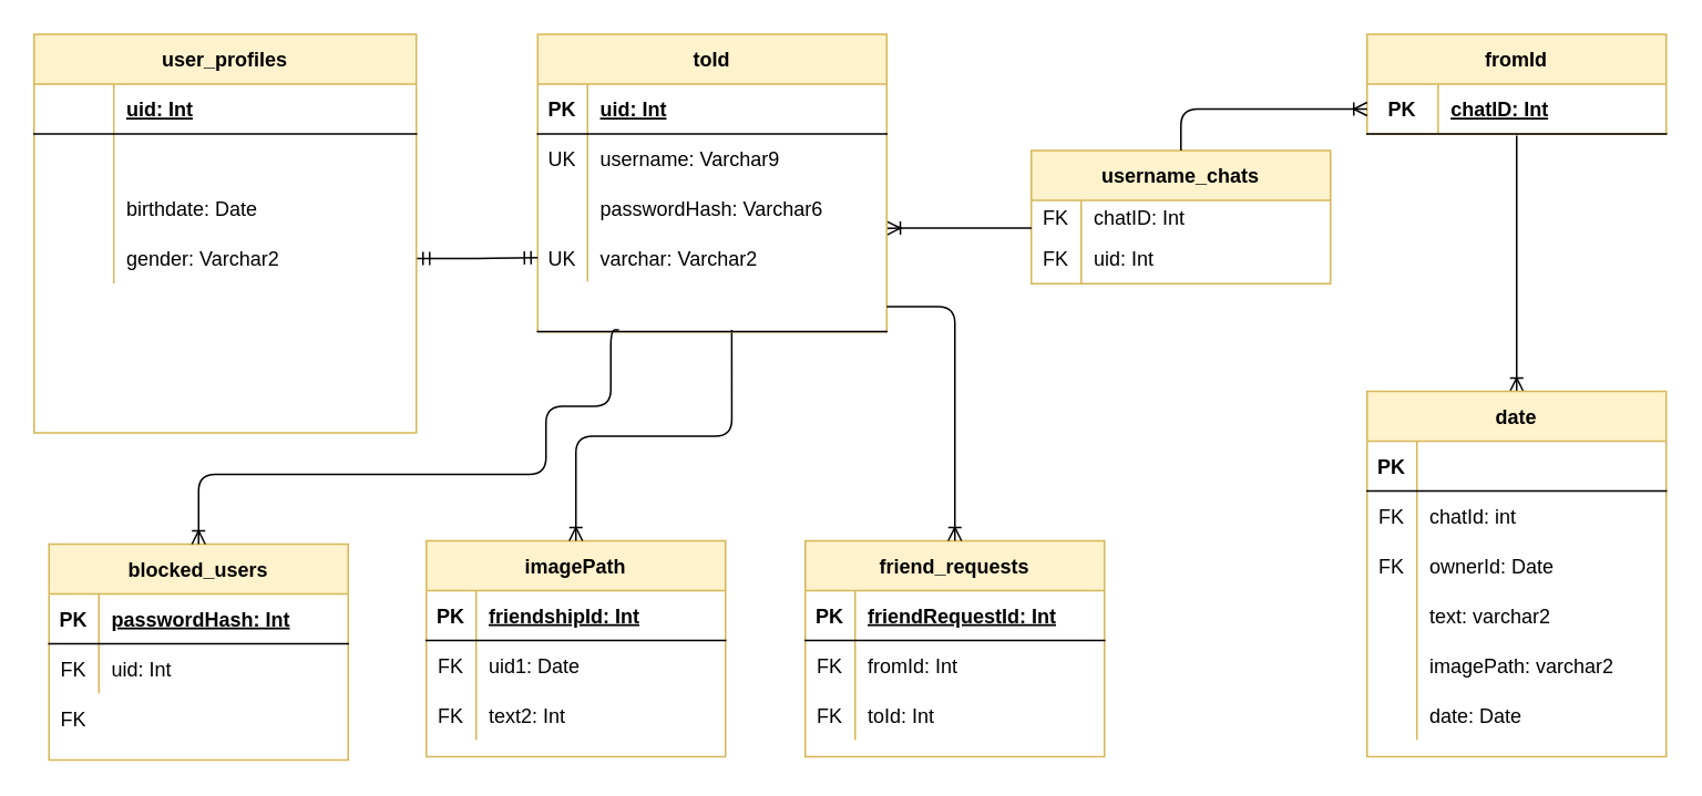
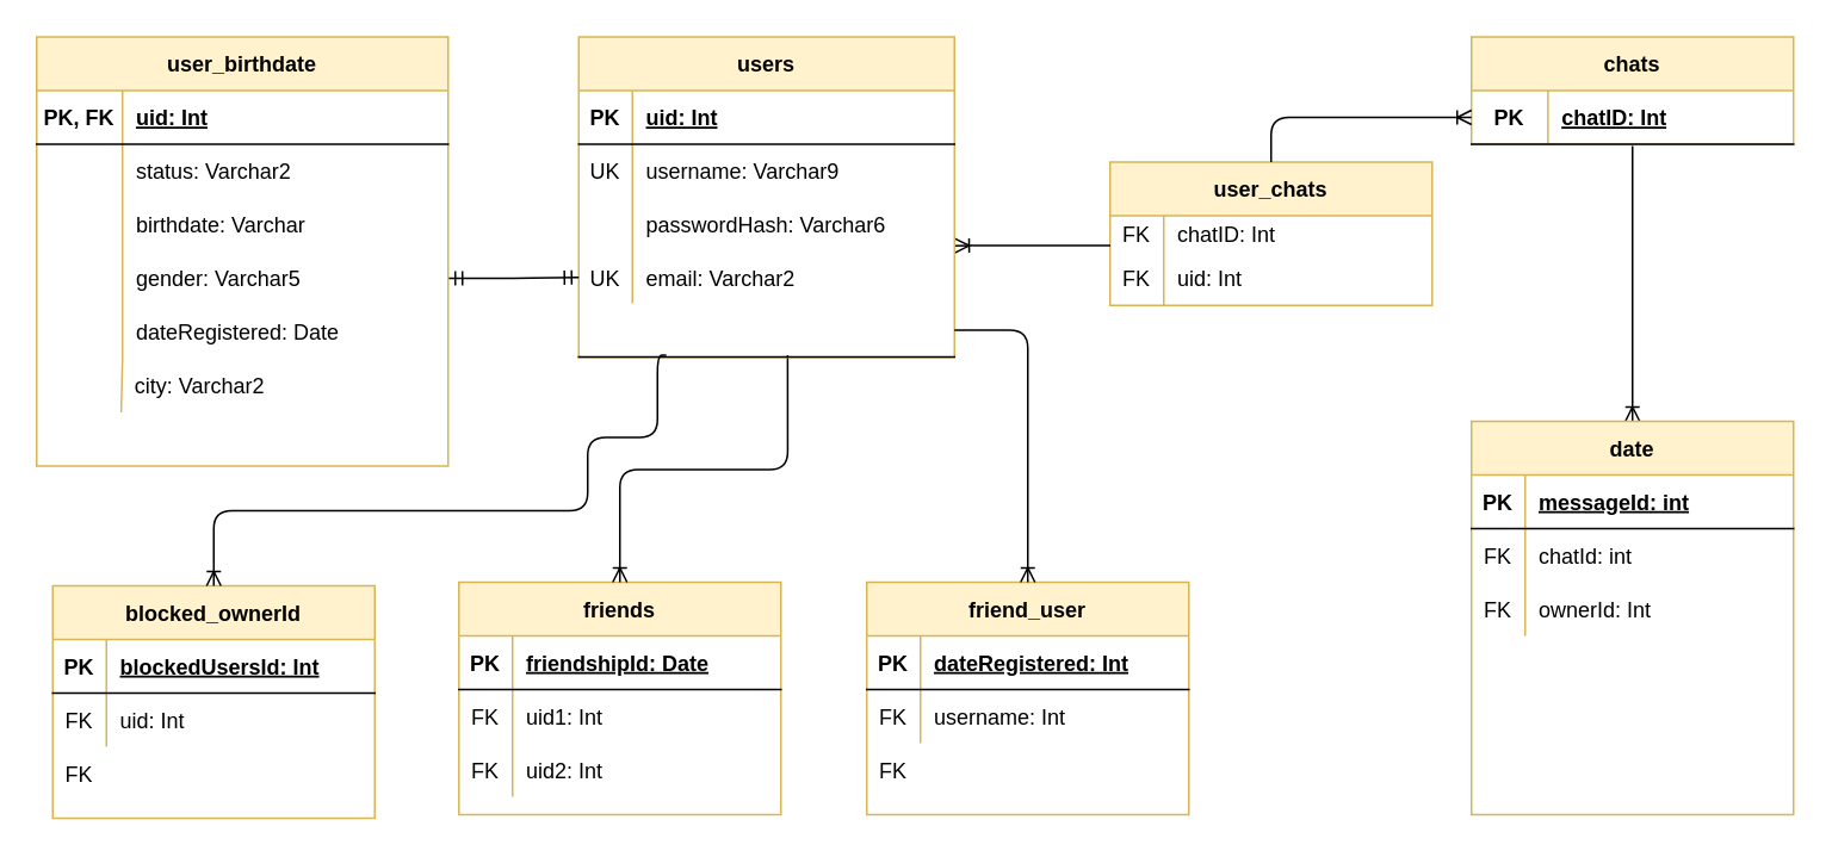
- <mxCell id="68" value="user_profiles" style="shape=table;startSize=30;container=1;collapsible=1;childLayout=tableLayout;fixedRows=1;rowLines=0;fontStyle=1;align=center;resizeLast=1;fillColor=#fff2cc;strokeColor=#d6b656;" vertex="1" parent="1"><mxGeometry x="20" y="20" width="230" height="240" as="geometry" /></mxCell>
+ <mxCell id="68" value="user_birthdate" style="shape=table;startSize=30;container=1;collapsible=1;childLayout=tableLayout;fixedRows=1;rowLines=0;fontStyle=1;align=center;resizeLast=1;fillColor=#fff2cc;strokeColor=#d6b656;" vertex="1" parent="1"><mxGeometry x="20" y="20" width="230" height="240" as="geometry" /></mxCell>
- <mxCell id="51" value="toId" style="shape=table;startSize=30;container=1;collapsible=1;childLayout=tableLayout;fixedRows=1;rowLines=0;fontStyle=1;align=center;resizeLast=1;fillColor=#fff2cc;strokeColor=#d6b656;" vertex="1" parent="1"><mxGeometry x="323" y="20" width="210" height="179.218" as="geometry" /></mxCell>
+ <mxCell id="51" value="users" style="shape=table;startSize=30;container=1;collapsible=1;childLayout=tableLayout;fixedRows=1;rowLines=0;fontStyle=1;align=center;resizeLast=1;fillColor=#fff2cc;strokeColor=#d6b656;" vertex="1" parent="1"><mxGeometry x="323" y="20" width="210" height="179.218" as="geometry" /></mxCell>
- <mxCell id="99" value="fromId" style="shape=table;startSize=30;container=1;collapsible=1;childLayout=tableLayout;fixedRows=1;rowLines=0;fontStyle=1;align=center;resizeLast=1;fillColor=#fff2cc;strokeColor=#D6B656;" vertex="1" parent="1"><mxGeometry x="822" y="20" width="180" height="60" as="geometry" /></mxCell>
+ <mxCell id="99" value="chats" style="shape=table;startSize=30;container=1;collapsible=1;childLayout=tableLayout;fixedRows=1;rowLines=0;fontStyle=1;align=center;resizeLast=1;fillColor=#fff2cc;strokeColor=#D6B656;" vertex="1" parent="1"><mxGeometry x="822" y="20" width="180" height="60" as="geometry" /></mxCell>
+ <mxCell id="70" value="PK, FK" style="shape=partialRectangle;connectable=0;fillColor=none;top=0;left=0;bottom=0;right=0;fontStyle=1;overflow=hidden;" vertex="1" parent="69"><mxGeometry width="47.976" height="30" as="geometry" /></mxCell>
+ <mxCell id="74" value="status: Varchar2" style="shape=partialRectangle;connectable=0;fillColor=none;top=0;left=0;bottom=0;right=0;align=left;spacingLeft=6;fontStyle=0;overflow=hidden;" vertex="1" parent="72"><mxGeometry x="47.976" width="182.024" height="30" as="geometry" /></mxCell>
- <mxCell id="2" value="username_chats" style="shape=table;startSize=30;container=1;collapsible=1;childLayout=tableLayout;fixedRows=1;rowLines=0;fontStyle=1;align=center;resizeLast=1;fillColor=#fff2cc;strokeColor=#D6B656;swimlaneFillColor=none;rounded=0;shadow=0;sketch=0;columnLines=1;resizeLastRow=0;horizontal=1;noLabel=0;connectable=1;" vertex="1" parent="1"><mxGeometry x="620" y="90" width="180" height="80.107" as="geometry" /></mxCell>
+ <mxCell id="2" value="user_chats" style="shape=table;startSize=30;container=1;collapsible=1;childLayout=tableLayout;fixedRows=1;rowLines=0;fontStyle=1;align=center;resizeLast=1;fillColor=#fff2cc;strokeColor=#D6B656;swimlaneFillColor=none;rounded=0;shadow=0;sketch=0;columnLines=1;resizeLastRow=0;horizontal=1;noLabel=0;connectable=1;" vertex="1" parent="1"><mxGeometry x="620" y="90" width="180" height="80.107" as="geometry" /></mxCell>
- <mxCell id="77" value="birthdate: Date" style="shape=partialRectangle;connectable=0;fillColor=none;top=0;left=0;bottom=0;right=0;align=left;spacingLeft=6;fontStyle=0;overflow=hidden;" vertex="1" parent="75"><mxGeometry x="47.976" width="182.024" height="30" as="geometry" /></mxCell>
+ <mxCell id="77" value="birthdate: Varchar" style="shape=partialRectangle;connectable=0;fillColor=none;top=0;left=0;bottom=0;right=0;align=left;spacingLeft=6;fontStyle=0;overflow=hidden;" vertex="1" parent="75"><mxGeometry x="47.976" width="182.024" height="30" as="geometry" /></mxCell>
- <mxCell id="63" value="varchar: Varchar2" style="shape=partialRectangle;connectable=0;fillColor=none;top=0;left=0;bottom=0;right=0;align=left;spacingLeft=6;fontStyle=0;overflow=hidden;" vertex="1" parent="61"><mxGeometry x="30" width="180" height="29" as="geometry" /></mxCell>
+ <mxCell id="63" value="email: Varchar2" style="shape=partialRectangle;connectable=0;fillColor=none;top=0;left=0;bottom=0;right=0;align=left;spacingLeft=6;fontStyle=0;overflow=hidden;" vertex="1" parent="61"><mxGeometry x="30" width="180" height="29" as="geometry" /></mxCell>
- <mxCell id="80" value="gender: Varchar2" style="shape=partialRectangle;connectable=0;fillColor=none;top=0;left=0;bottom=0;right=0;align=left;spacingLeft=6;fontStyle=0;overflow=hidden;" vertex="1" parent="78"><mxGeometry x="47.976" width="182.024" height="30" as="geometry" /></mxCell>
+ <mxCell id="80" value="gender: Varchar5" style="shape=partialRectangle;connectable=0;fillColor=none;top=0;left=0;bottom=0;right=0;align=left;spacingLeft=6;fontStyle=0;overflow=hidden;" vertex="1" parent="78"><mxGeometry x="47.976" width="182.024" height="30" as="geometry" /></mxCell>
+ <mxCell id="83" value="dateRegistered: Date" style="shape=partialRectangle;connectable=0;fillColor=none;top=0;left=0;bottom=0;right=0;align=left;spacingLeft=6;fontStyle=0;overflow=hidden;" vertex="1" parent="81"><mxGeometry x="47.976" width="182.024" height="30" as="geometry" /></mxCell>
+ <mxCell id="86" value="city: Varchar2" style="shape=partialRectangle;connectable=0;fillColor=none;top=0;left=0;bottom=0;right=0;align=left;spacingLeft=6;overflow=hidden;fontStyle=0" vertex="1" parent="84"><mxGeometry x="47.226" width="182.774" height="30" as="geometry" /></mxCell>
+ <mxCell id="14" value="messageId: int" style="shape=partialRectangle;connectable=0;fillColor=none;top=0;left=0;bottom=0;right=0;align=left;spacingLeft=6;fontStyle=5;overflow=hidden;" vertex="1" parent="12"><mxGeometry x="30" width="150" height="30" as="geometry" /></mxCell>
- <mxCell id="40" value="imagePath" style="shape=table;startSize=30;container=1;collapsible=1;childLayout=tableLayout;fixedRows=1;rowLines=0;fontStyle=1;align=center;resizeLast=1;fillColor=#fff2cc;strokeColor=#d6b656;" vertex="1" parent="1"><mxGeometry x="256" y="325" width="180" height="130" as="geometry" /></mxCell>
+ <mxCell id="40" value="friends" style="shape=table;startSize=30;container=1;collapsible=1;childLayout=tableLayout;fixedRows=1;rowLines=0;fontStyle=1;align=center;resizeLast=1;fillColor=#fff2cc;strokeColor=#d6b656;" vertex="1" parent="1"><mxGeometry x="256" y="325" width="180" height="130" as="geometry" /></mxCell>
- <mxCell id="30" value="friend_requests" style="shape=table;startSize=30;container=1;collapsible=1;childLayout=tableLayout;fixedRows=1;rowLines=0;fontStyle=1;align=center;resizeLast=1;fillColor=#fff2cc;strokeColor=#d6b656;" vertex="1" parent="1"><mxGeometry x="484" y="325" width="180" height="130" as="geometry" /></mxCell>
+ <mxCell id="30" value="friend_user" style="shape=table;startSize=30;container=1;collapsible=1;childLayout=tableLayout;fixedRows=1;rowLines=0;fontStyle=1;align=center;resizeLast=1;fillColor=#fff2cc;strokeColor=#d6b656;" vertex="1" parent="1"><mxGeometry x="484" y="325" width="180" height="130" as="geometry" /></mxCell>
- <mxCell id="20" value="ownerId: Date" style="shape=partialRectangle;connectable=0;fillColor=none;top=0;left=0;bottom=0;right=0;align=left;spacingLeft=6;overflow=hidden;" vertex="1" parent="18"><mxGeometry x="30" width="150" height="30" as="geometry" /></mxCell>
+ <mxCell id="20" value="ownerId: Int" style="shape=partialRectangle;connectable=0;fillColor=none;top=0;left=0;bottom=0;right=0;align=left;spacingLeft=6;overflow=hidden;" vertex="1" parent="18"><mxGeometry x="30" width="150" height="30" as="geometry" /></mxCell>
- <mxCell id="89" value="blocked_users" style="shape=table;startSize=30;container=1;collapsible=1;childLayout=tableLayout;fixedRows=1;rowLines=0;fontStyle=1;align=center;resizeLast=1;fillColor=#fff2cc;strokeColor=#d6b656;" vertex="1" parent="1"><mxGeometry x="29" y="327" width="180" height="130" as="geometry" /></mxCell>
+ <mxCell id="89" value="blocked_ownerId" style="shape=table;startSize=30;container=1;collapsible=1;childLayout=tableLayout;fixedRows=1;rowLines=0;fontStyle=1;align=center;resizeLast=1;fillColor=#fff2cc;strokeColor=#d6b656;" vertex="1" parent="1"><mxGeometry x="29" y="327" width="180" height="130" as="geometry" /></mxCell>
- <mxCell id="23" value="text: varchar2" style="shape=partialRectangle;connectable=0;fillColor=none;top=0;left=0;bottom=0;right=0;align=left;spacingLeft=6;overflow=hidden;" vertex="1" parent="21"><mxGeometry x="30" width="150" height="30" as="geometry" /></mxCell>
- <mxCell id="43" value="friendshipId: Int" style="shape=partialRectangle;connectable=0;fillColor=none;top=0;left=0;bottom=0;right=0;align=left;spacingLeft=6;fontStyle=5;overflow=hidden;" vertex="1" parent="41"><mxGeometry x="30" width="150" height="30" as="geometry" /></mxCell>
+ <mxCell id="43" value="friendshipId: Date" style="shape=partialRectangle;connectable=0;fillColor=none;top=0;left=0;bottom=0;right=0;align=left;spacingLeft=6;fontStyle=5;overflow=hidden;" vertex="1" parent="41"><mxGeometry x="30" width="150" height="30" as="geometry" /></mxCell>
- <mxCell id="33" value="friendRequestId: Int" style="shape=partialRectangle;connectable=0;fillColor=none;top=0;left=0;bottom=0;right=0;align=left;spacingLeft=6;fontStyle=5;overflow=hidden;" vertex="1" parent="31"><mxGeometry x="30" width="150" height="30" as="geometry" /></mxCell>
+ <mxCell id="33" value="dateRegistered: Int" style="shape=partialRectangle;connectable=0;fillColor=none;top=0;left=0;bottom=0;right=0;align=left;spacingLeft=6;fontStyle=5;overflow=hidden;" vertex="1" parent="31"><mxGeometry x="30" width="150" height="30" as="geometry" /></mxCell>
- <mxCell id="92" value="passwordHash: Int" style="shape=partialRectangle;connectable=0;fillColor=none;top=0;left=0;bottom=0;right=0;align=left;spacingLeft=6;fontStyle=5;overflow=hidden;" vertex="1" parent="90"><mxGeometry x="30" width="150" height="30" as="geometry" /></mxCell>
+ <mxCell id="92" value="blockedUsersId: Int" style="shape=partialRectangle;connectable=0;fillColor=none;top=0;left=0;bottom=0;right=0;align=left;spacingLeft=6;fontStyle=5;overflow=hidden;" vertex="1" parent="90"><mxGeometry x="30" width="150" height="30" as="geometry" /></mxCell>
- <mxCell id="26" value="imagePath: varchar2" style="shape=partialRectangle;connectable=0;fillColor=none;top=0;left=0;bottom=0;right=0;align=left;spacingLeft=6;overflow=hidden;" vertex="1" parent="24"><mxGeometry x="30" width="150" height="30" as="geometry" /></mxCell>
- <mxCell id="46" value="uid1: Date" style="shape=partialRectangle;connectable=0;fillColor=none;top=0;left=0;bottom=0;right=0;align=left;spacingLeft=6;overflow=hidden;" vertex="1" parent="44"><mxGeometry x="30" width="150" height="30" as="geometry" /></mxCell>
+ <mxCell id="46" value="uid1: Int" style="shape=partialRectangle;connectable=0;fillColor=none;top=0;left=0;bottom=0;right=0;align=left;spacingLeft=6;overflow=hidden;" vertex="1" parent="44"><mxGeometry x="30" width="150" height="30" as="geometry" /></mxCell>
- <mxCell id="36" value="fromId: Int" style="shape=partialRectangle;connectable=0;fillColor=none;top=0;left=0;bottom=0;right=0;align=left;spacingLeft=6;overflow=hidden;" vertex="1" parent="34"><mxGeometry x="30" width="150" height="30" as="geometry" /></mxCell>
+ <mxCell id="36" value="username: Int" style="shape=partialRectangle;connectable=0;fillColor=none;top=0;left=0;bottom=0;right=0;align=left;spacingLeft=6;overflow=hidden;" vertex="1" parent="34"><mxGeometry x="30" width="150" height="30" as="geometry" /></mxCell>
- <mxCell id="39" value="toId: Int" style="shape=partialRectangle;connectable=0;fillColor=none;top=0;left=0;bottom=0;right=0;align=left;spacingLeft=6;overflow=hidden;" vertex="1" parent="37"><mxGeometry x="30" width="150" height="30" as="geometry" /></mxCell>
- <mxCell id="29" value="date: Date" style="shape=partialRectangle;connectable=0;fillColor=none;top=0;left=0;bottom=0;right=0;align=left;spacingLeft=6;overflow=hidden;" vertex="1" parent="27"><mxGeometry x="30" width="150" height="30" as="geometry" /></mxCell>
- <mxCell id="49" value="text2: Int" style="shape=partialRectangle;connectable=0;fillColor=none;top=0;left=0;bottom=0;right=0;align=left;spacingLeft=6;overflow=hidden;" vertex="1" parent="47"><mxGeometry x="30" width="150" height="30" as="geometry" /></mxCell>
+ <mxCell id="49" value="uid2: Int" style="shape=partialRectangle;connectable=0;fillColor=none;top=0;left=0;bottom=0;right=0;align=left;spacingLeft=6;overflow=hidden;" vertex="1" parent="47"><mxGeometry x="30" width="150" height="30" as="geometry" /></mxCell>
